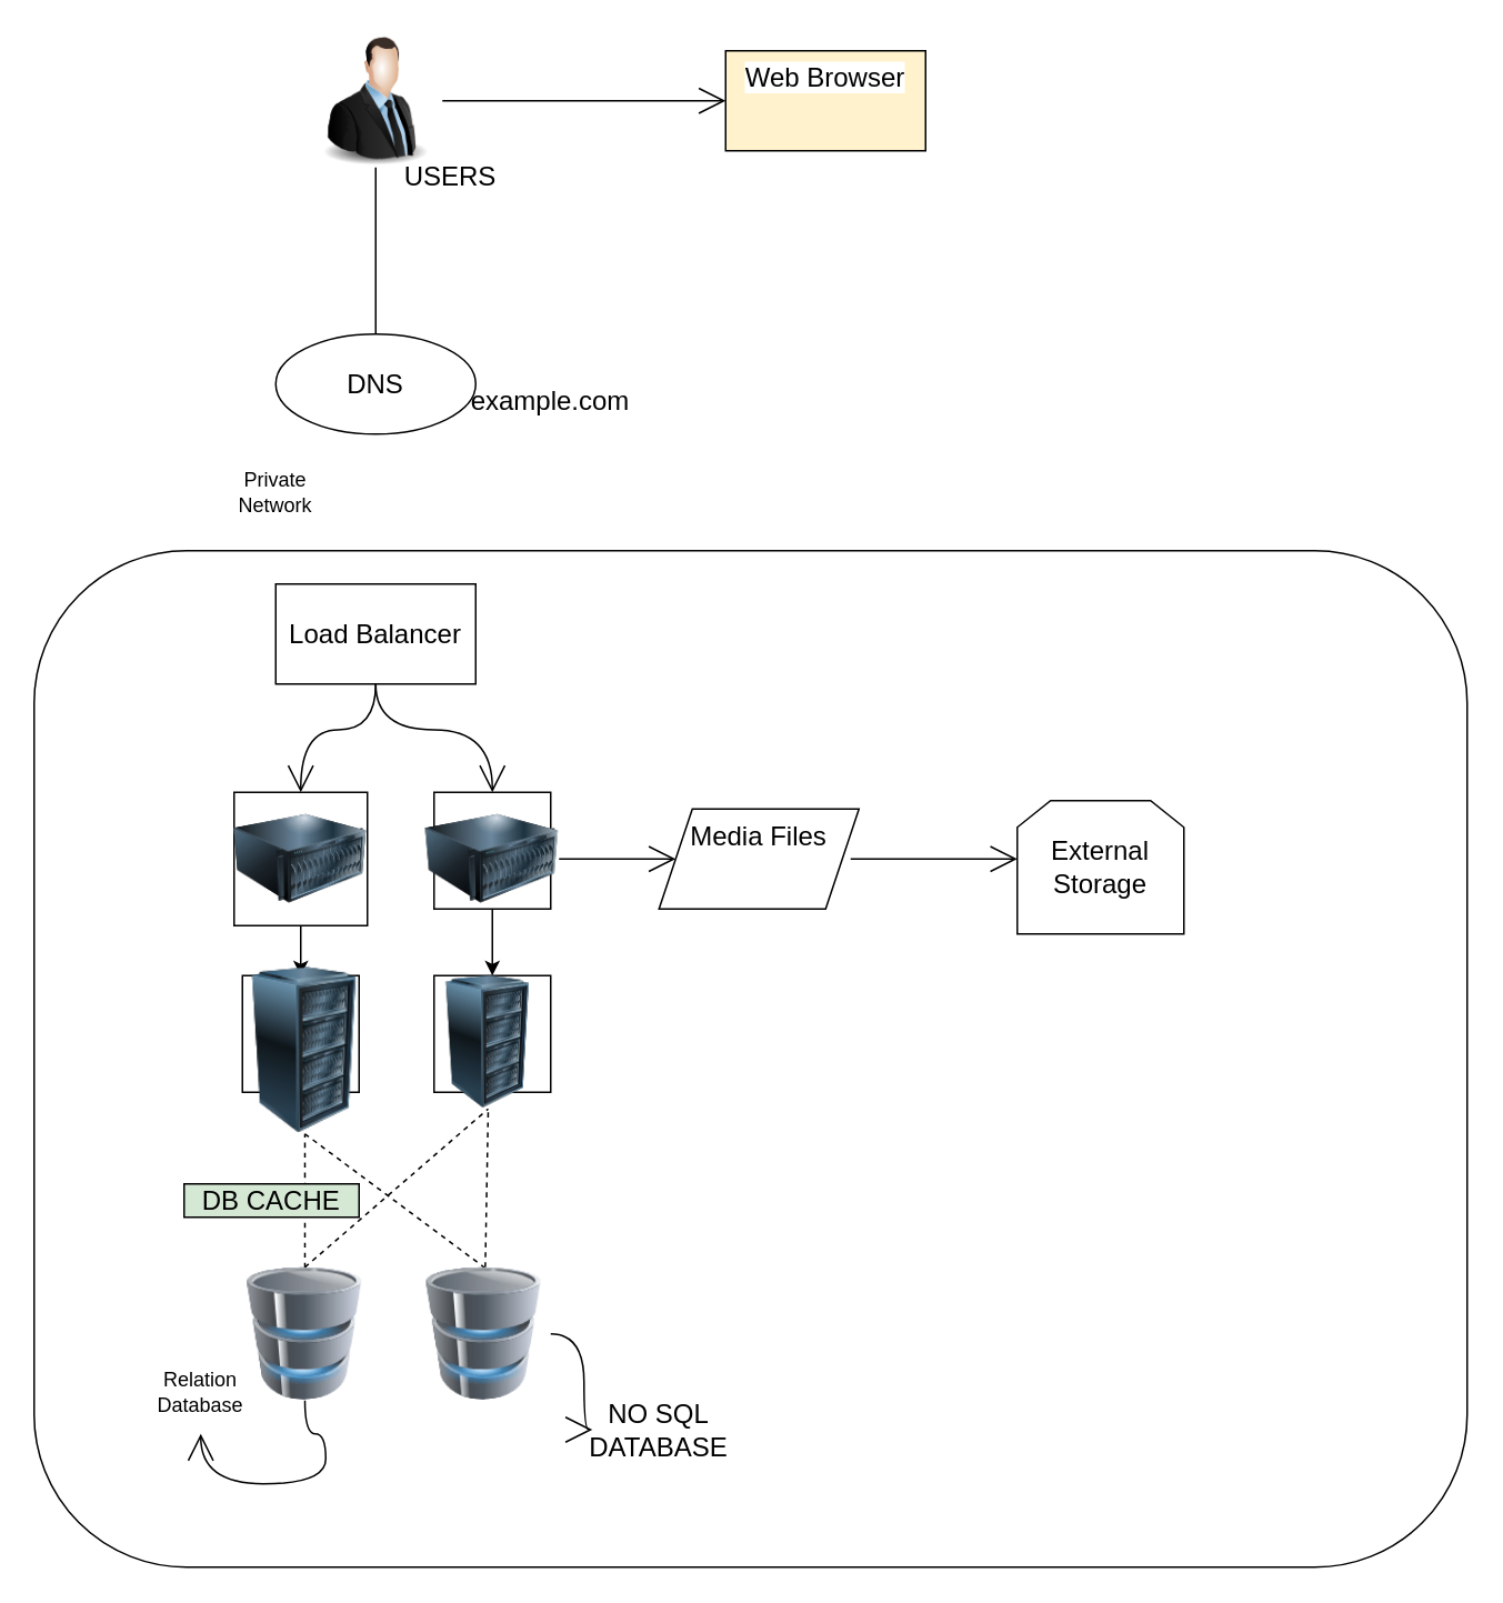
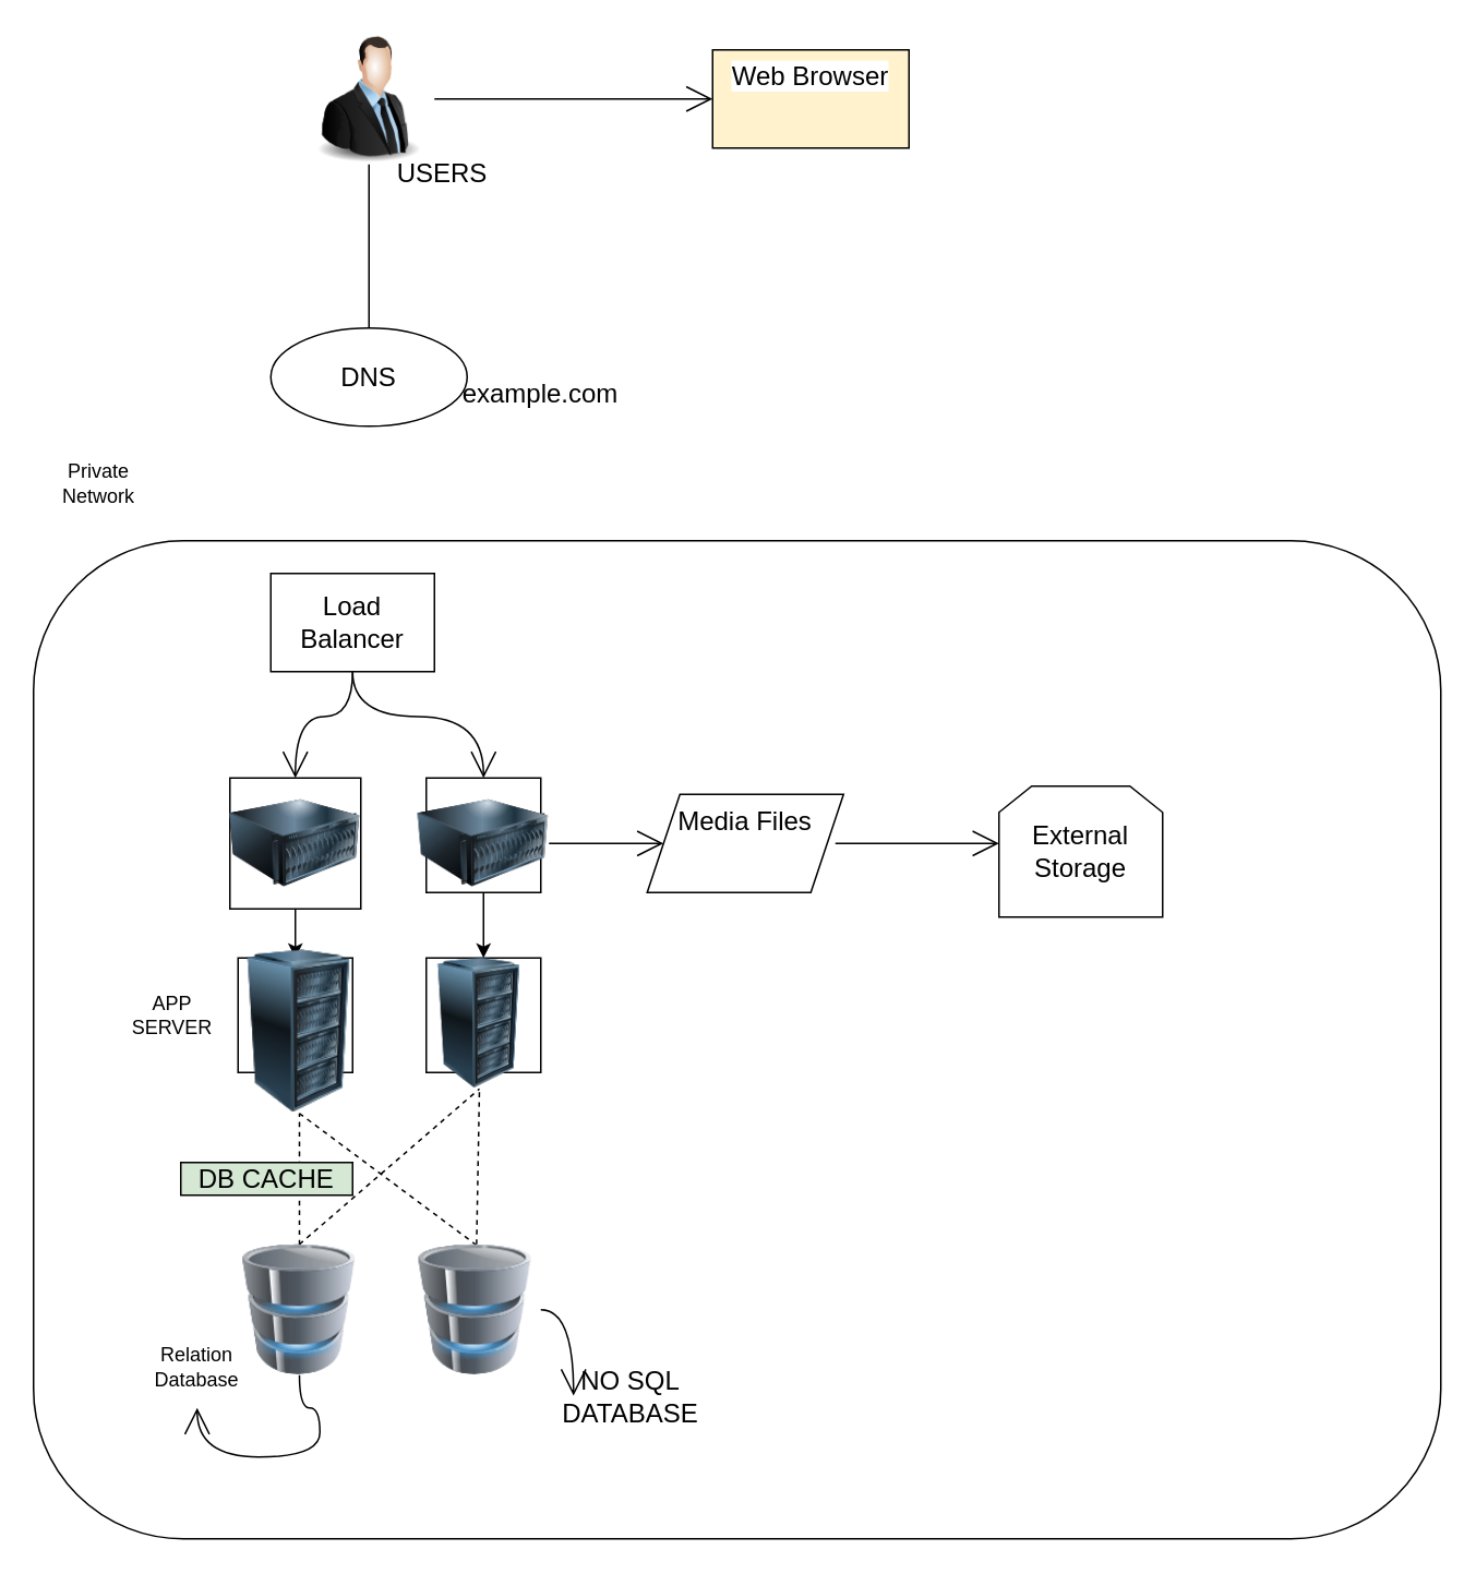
- <mxCell id="3" value="Private Network" style="text;html=1;strokeColor=none;fillColor=none;align=center;verticalAlign=middle;whiteSpace=wrap;rounded=0;" vertex="1" parent="1"><mxGeometry x="125" y="270" width="80" height="50" as="geometry" /></mxCell>
+ <mxCell id="3" value="Private Network" style="text;html=1;strokeColor=none;fillColor=none;align=center;verticalAlign=middle;whiteSpace=wrap;rounded=0;" vertex="1" parent="1"><mxGeometry x="20" y="270" width="80" height="50" as="geometry" /></mxCell>
- <mxCell id="23" value="Load Balancer" style="rounded=0;whiteSpace=wrap;html=1;fontSize=16;" vertex="1" parent="1"><mxGeometry x="165" y="350" width="120" height="60" as="geometry" /></mxCell>
+ <mxCell id="23" value="Load Balancer" style="rounded=0;whiteSpace=wrap;html=1;fontSize=16;" vertex="1" parent="1"><mxGeometry x="165" y="350" width="100" height="60" as="geometry" /></mxCell>
+ <mxCell id="10" value="APP SERVER" style="text;html=1;strokeColor=none;fillColor=none;align=center;verticalAlign=middle;whiteSpace=wrap;rounded=0;" vertex="1" parent="1"><mxGeometry x="75" y="585" width="60" height="70" as="geometry" /></mxCell>
- <mxCell id="30" value="NO SQL DATABASE" style="text;html=1;strokeColor=none;fillColor=none;align=center;verticalAlign=middle;whiteSpace=wrap;rounded=0;fontSize=16;" vertex="1" parent="1"><mxGeometry x="355" y="840" width="80" height="35" as="geometry" /></mxCell>
+ <mxCell id="30" value="NO SQL DATABASE" style="text;html=1;strokeColor=none;fillColor=none;align=center;verticalAlign=middle;whiteSpace=wrap;rounded=0;fontSize=16;" vertex="1" parent="1"><mxGeometry x="345" y="835" width="80" height="35" as="geometry" /></mxCell>
